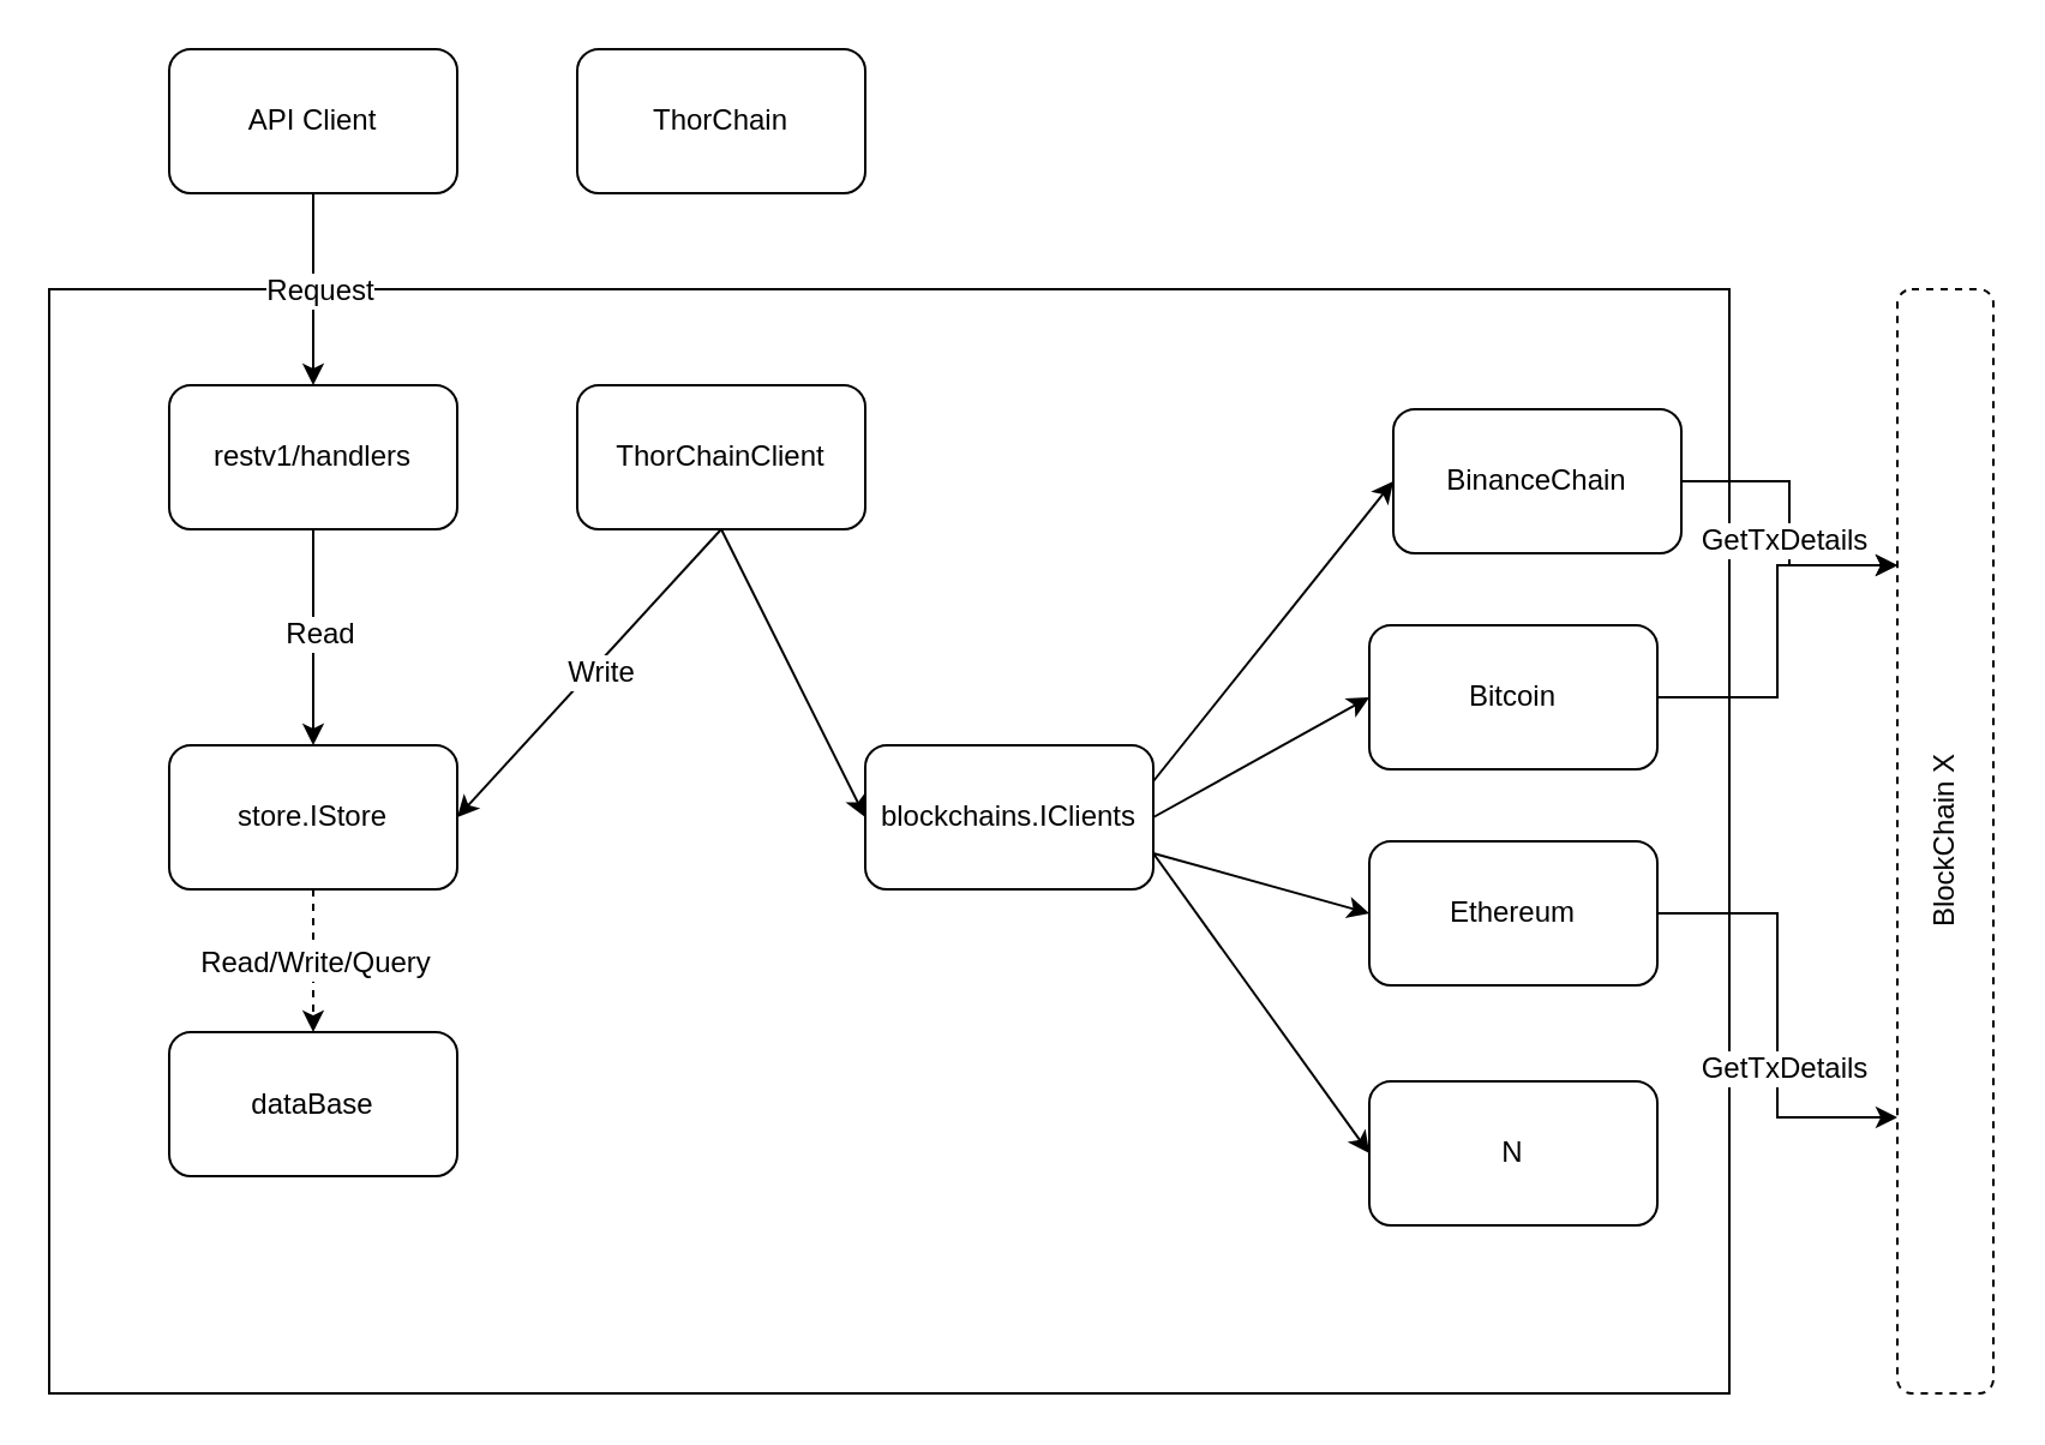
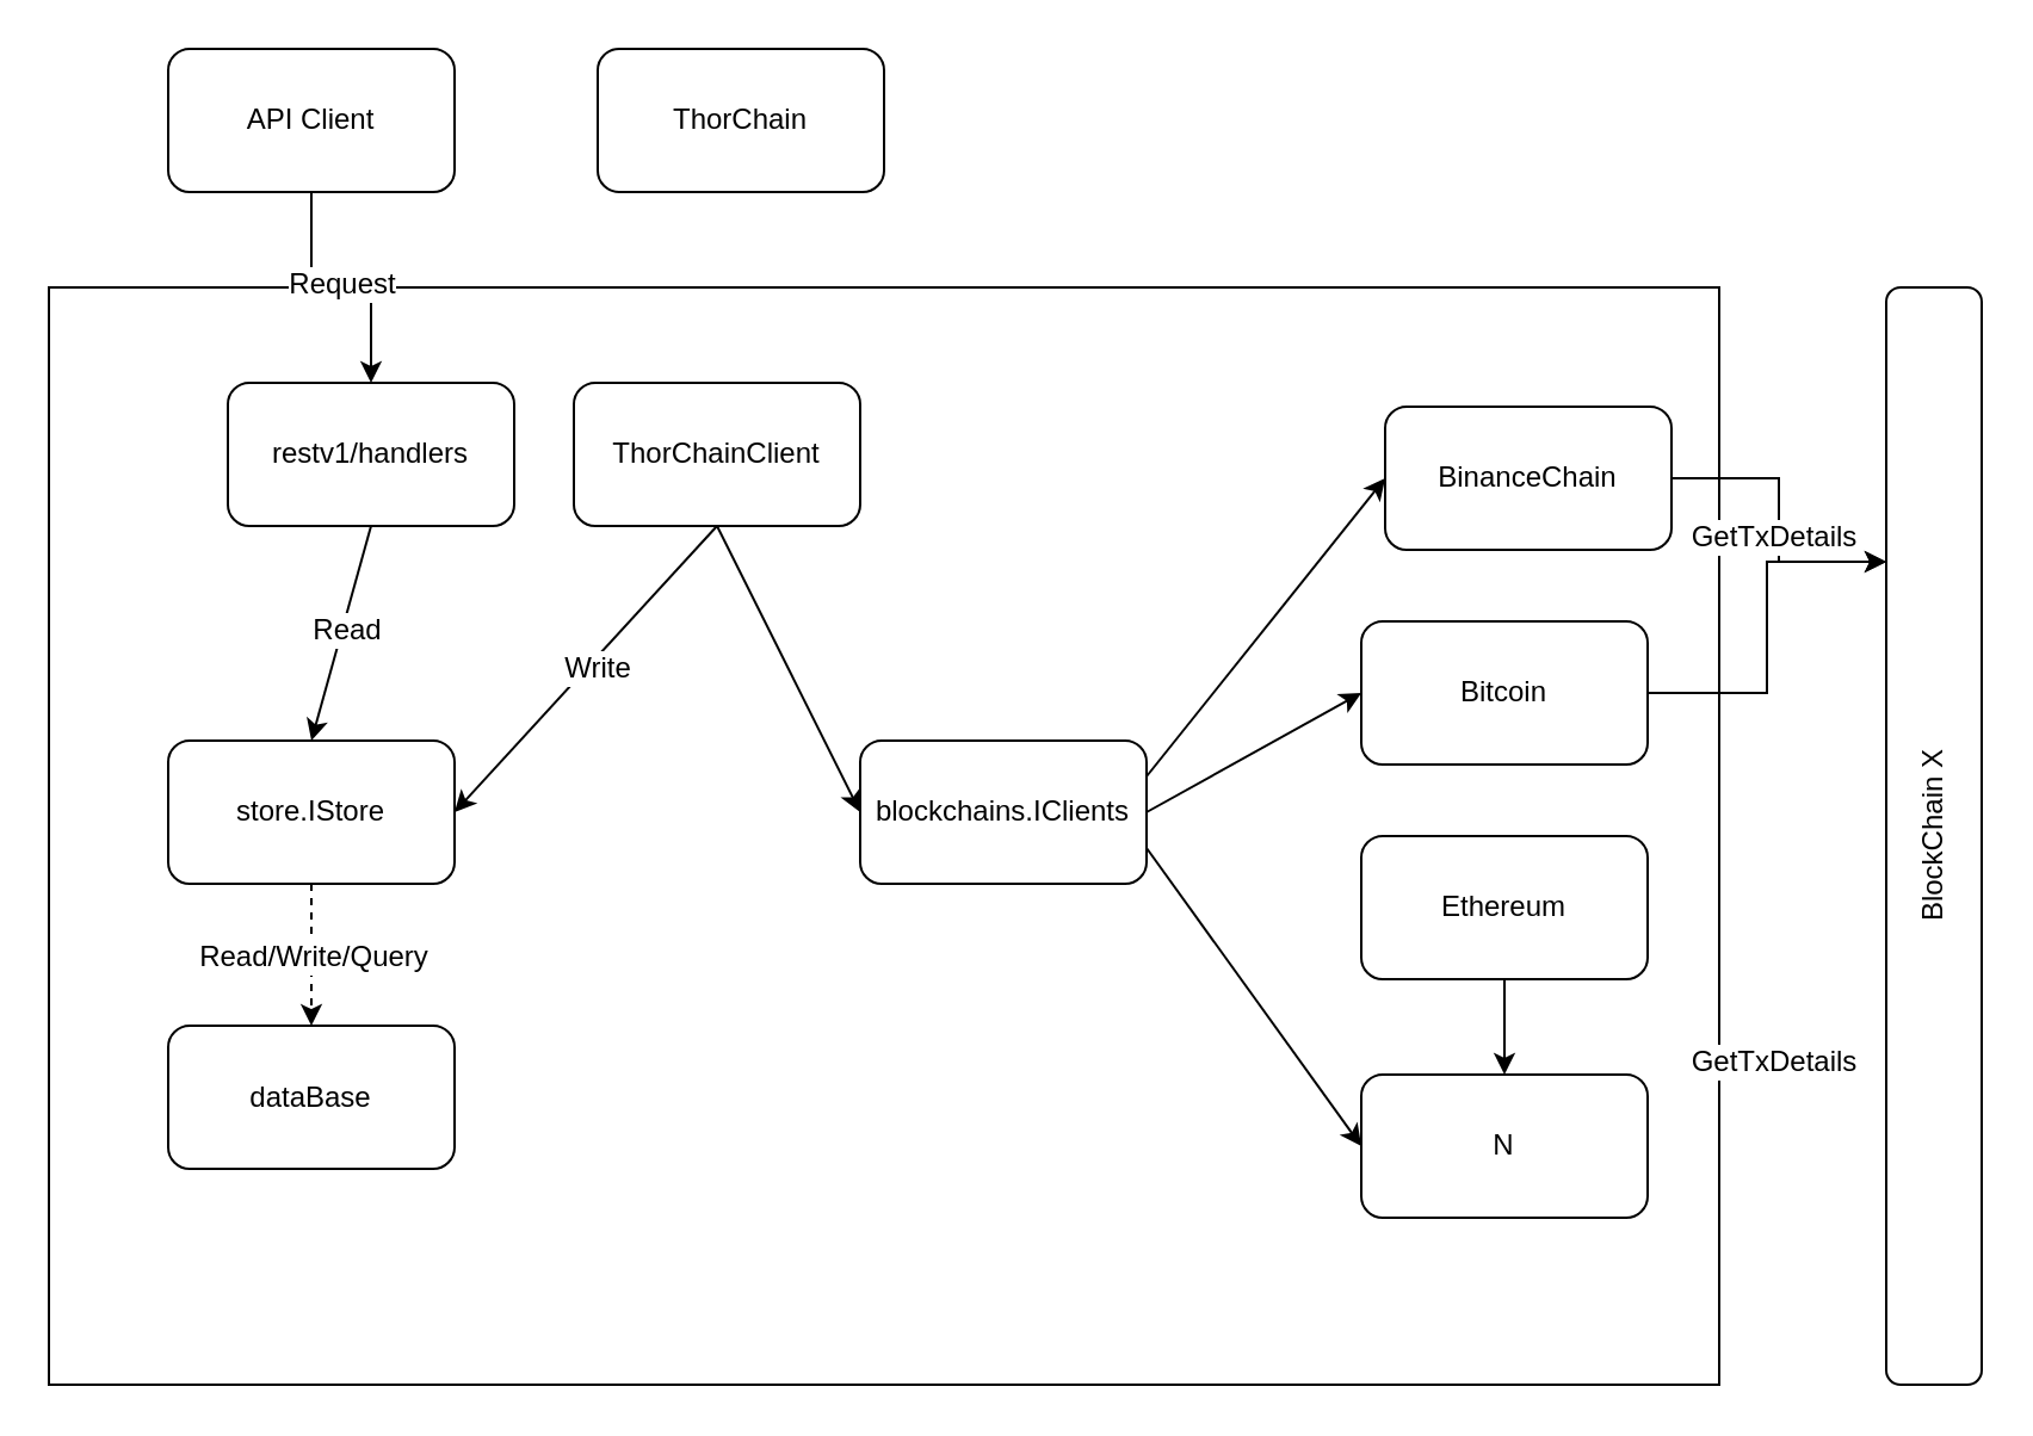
- <mxCell id="13" value="ThorChain" style="rounded=1;whiteSpace=wrap;html=1;" vertex="1" parent="1"><mxGeometry x="240" y="20" width="120" height="60" as="geometry" /></mxCell>
+ <mxCell id="13" value="ThorChain" style="rounded=1;whiteSpace=wrap;html=1;" vertex="1" parent="1"><mxGeometry x="250" y="20" width="120" height="60" as="geometry" /></mxCell>
- <mxCell id="5" value="restv1/handlers" style="rounded=1;whiteSpace=wrap;html=1;" vertex="1" parent="1"><mxGeometry x="70" y="160" width="120" height="60" as="geometry" /></mxCell>
+ <mxCell id="5" value="restv1/handlers" style="rounded=1;whiteSpace=wrap;html=1;" vertex="1" parent="1"><mxGeometry x="95" y="160" width="120" height="60" as="geometry" /></mxCell>
- <mxCell id="30" value="BlockChain X" style="rounded=1;whiteSpace=wrap;html=1;verticalAlign=middle;align=center;horizontal=0;dashed=1;" vertex="1" parent="1"><mxGeometry x="790" y="120" width="40" height="460" as="geometry" /></mxCell>
+ <mxCell id="30" value="BlockChain X" style="rounded=1;whiteSpace=wrap;html=1;verticalAlign=middle;align=center;horizontal=0;" vertex="1" parent="1"><mxGeometry x="790" y="120" width="40" height="460" as="geometry" /></mxCell>
- <mxCell id="24" value="" style="endArrow=classic;html=1;entryX=0;entryY=0.5;entryDx=0;entryDy=0;exitX=1;exitY=0.75;exitDx=0;exitDy=0;" edge="1" parent="1" source="14" target="22"><mxGeometry width="50" height="50" relative="1" as="geometry"><mxPoint x="20" y="650" as="sourcePoint" /><mxPoint x="70" y="600" as="targetPoint" /></mxGeometry></mxCell>
- <mxCell id="21" value="" style="edgeStyle=orthogonalEdgeStyle;rounded=0;orthogonalLoop=1;jettySize=auto;html=1;entryX=0;entryY=0.75;entryDx=0;entryDy=0;" edge="1" parent="1" source="22" target="30"><mxGeometry relative="1" as="geometry"><mxPoint x="770" y="390" as="targetPoint" /></mxGeometry></mxCell>
+ <mxCell id="21" value="" style="edgeStyle=orthogonalEdgeStyle;rounded=0;orthogonalLoop=1;jettySize=auto;html=1;" edge="1" parent="1" source="22" target="31"><mxGeometry relative="1" as="geometry"><mxPoint x="770" y="390" as="targetPoint" /></mxGeometry></mxCell>
